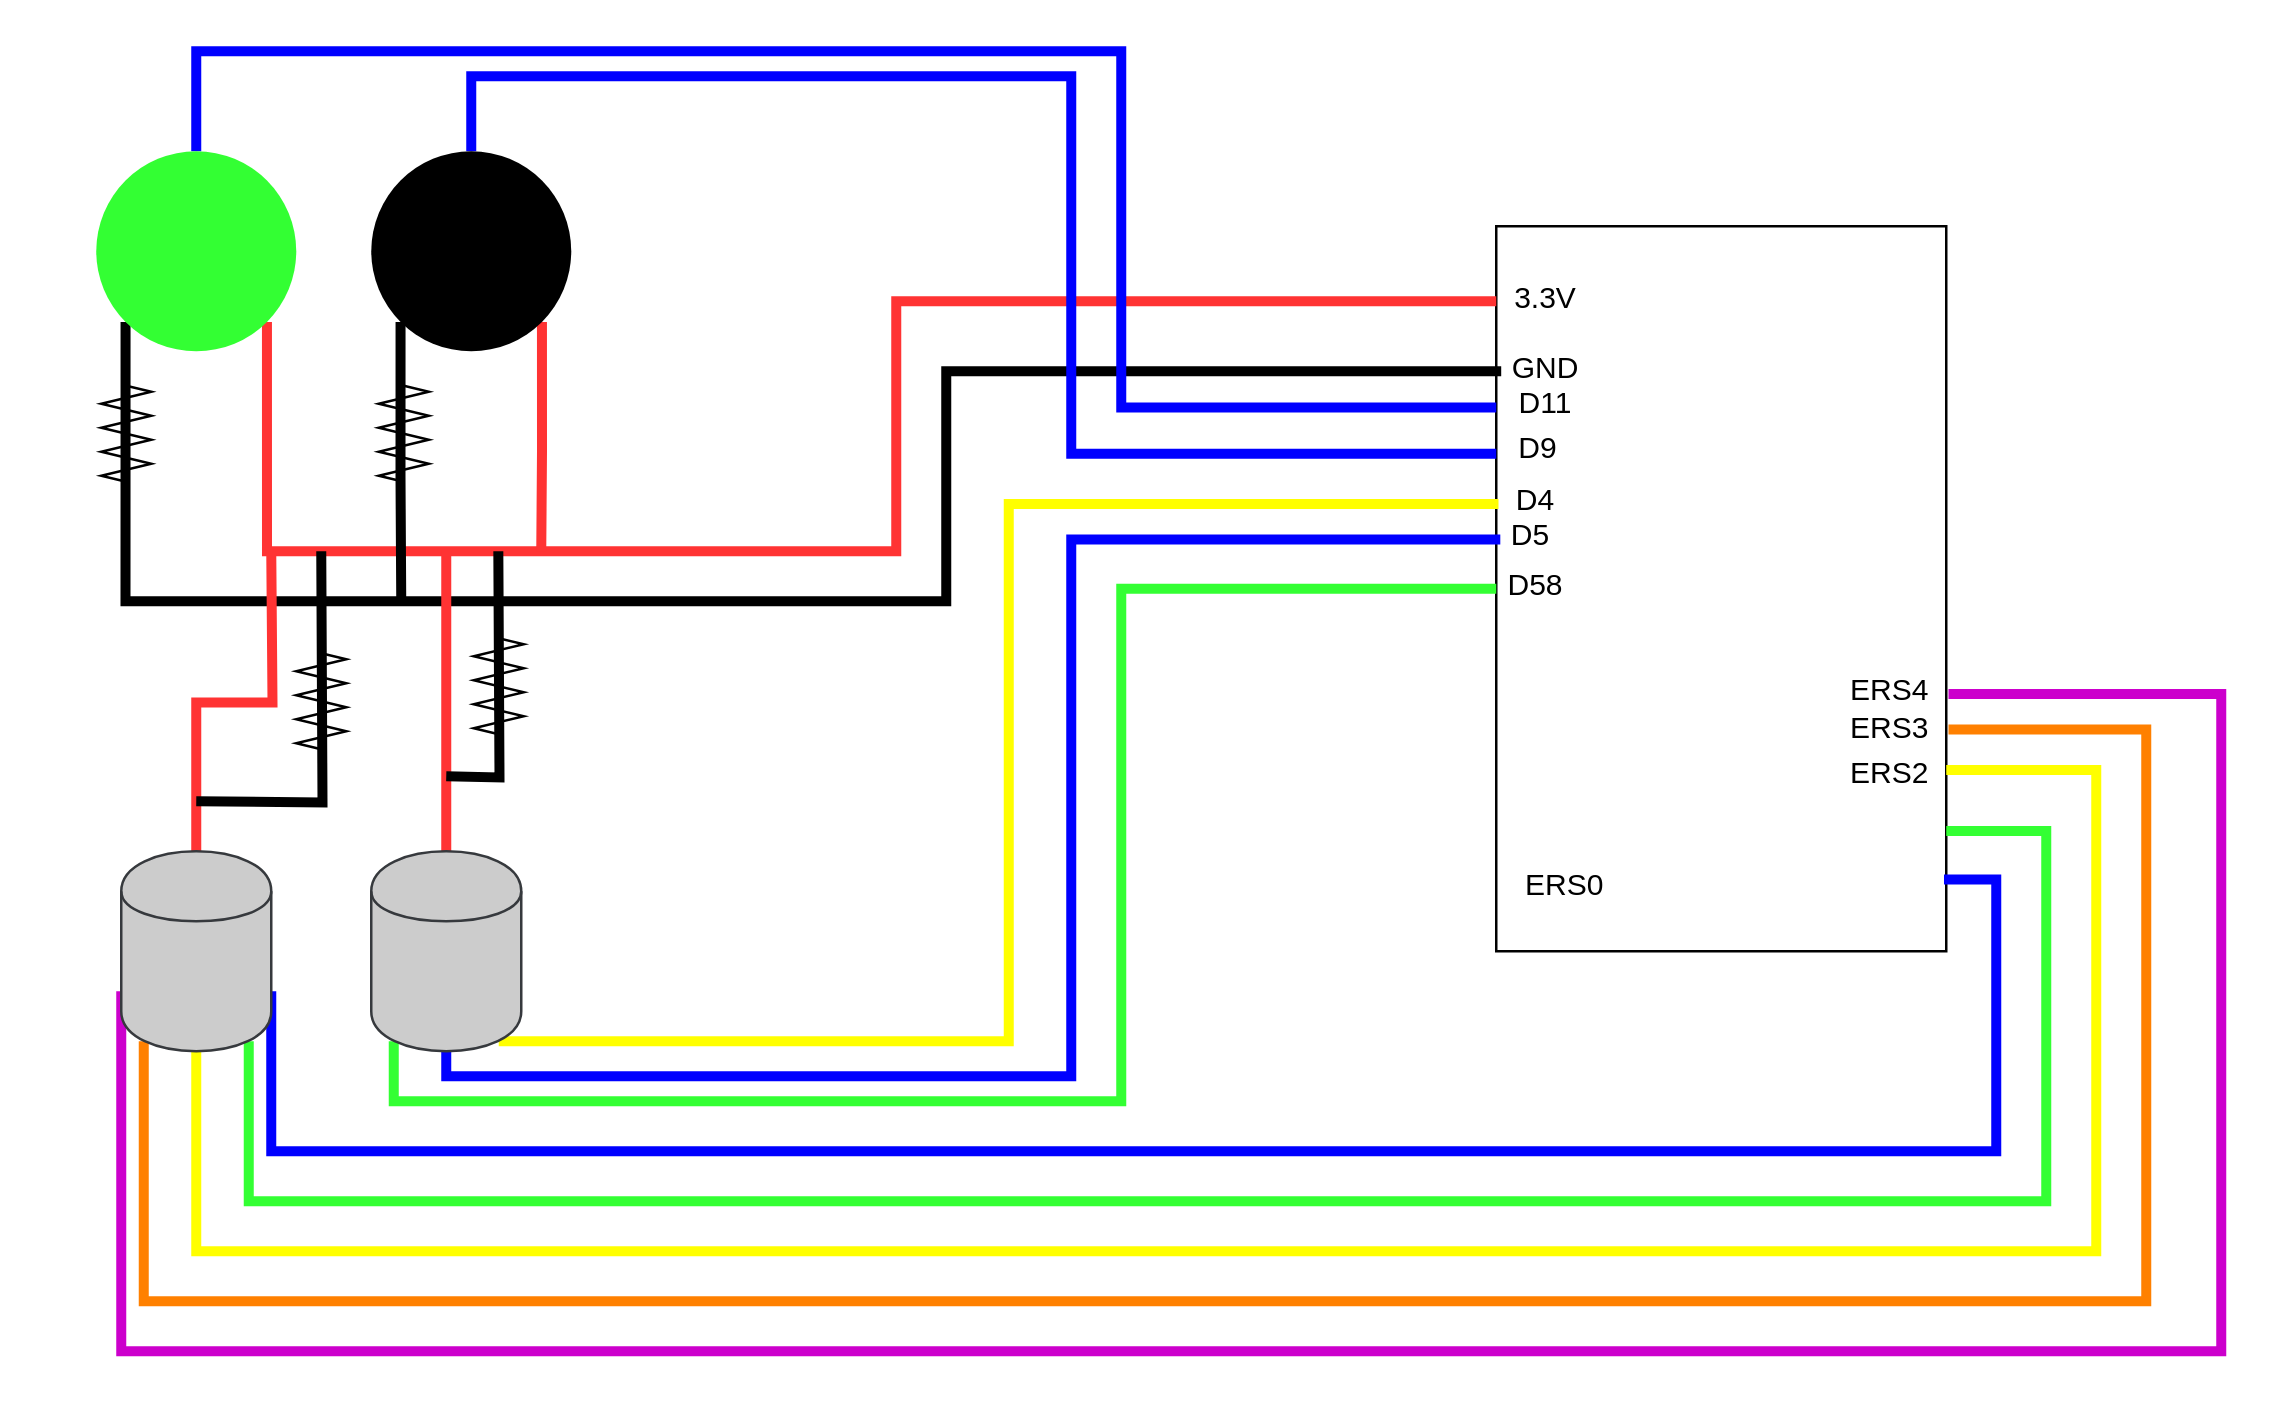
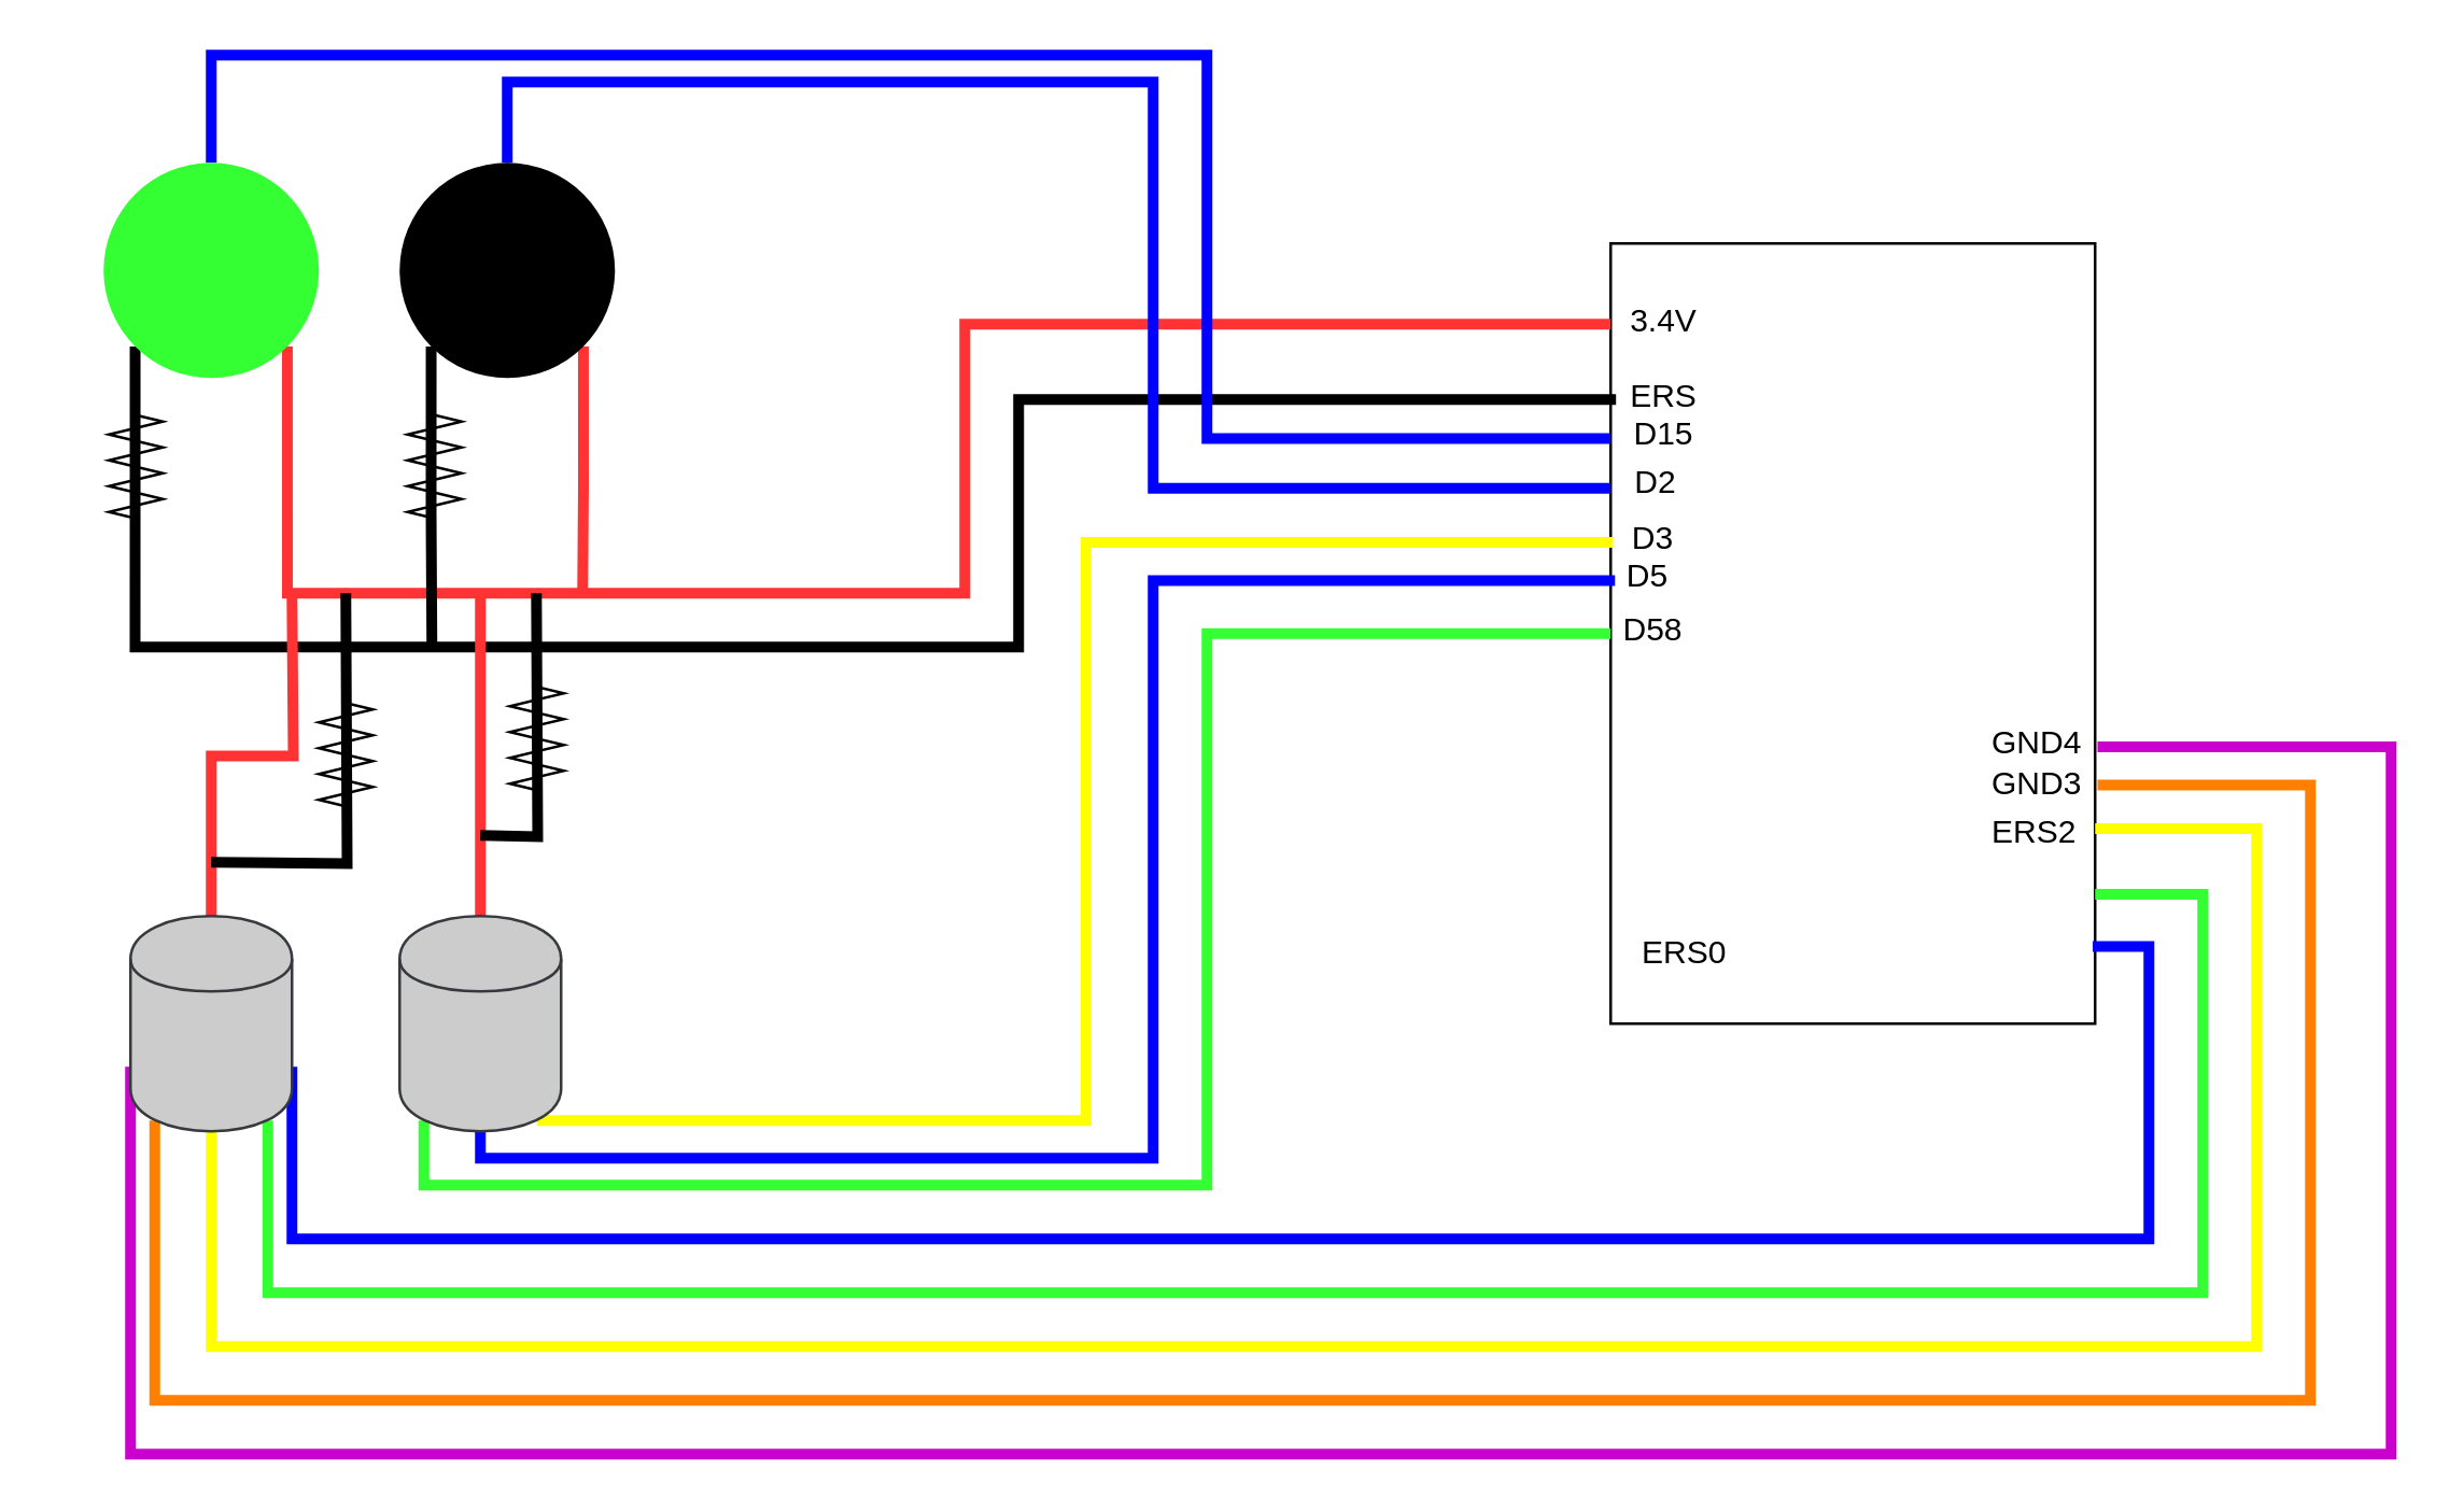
- <mxCell id="30" value="3.3V" style="text;html=1;strokeColor=none;fillColor=none;align=center;verticalAlign=middle;whiteSpace=wrap;rounded=0;" vertex="1" parent="1"><mxGeometry x="598" y="109" width="40" height="20" as="geometry" /></mxCell>
+ <mxCell id="30" value="3.4V" style="text;html=1;strokeColor=none;fillColor=none;align=center;verticalAlign=middle;whiteSpace=wrap;rounded=0;" vertex="1" parent="1"><mxGeometry x="598" y="109" width="40" height="20" as="geometry" /></mxCell>
- <mxCell id="31" value="GND" style="text;html=1;strokeColor=none;fillColor=none;align=center;verticalAlign=middle;whiteSpace=wrap;rounded=0;" vertex="1" parent="1"><mxGeometry x="598" y="137" width="40" height="20" as="geometry" /></mxCell>
+ <mxCell id="31" value="ERS" style="text;html=1;strokeColor=none;fillColor=none;align=center;verticalAlign=middle;whiteSpace=wrap;rounded=0;" vertex="1" parent="1"><mxGeometry x="598" y="137" width="40" height="20" as="geometry" /></mxCell>
- <mxCell id="32" value="D11" style="text;html=1;strokeColor=none;fillColor=none;align=center;verticalAlign=middle;whiteSpace=wrap;rounded=0;" vertex="1" parent="1"><mxGeometry x="598" y="151" width="40" height="20" as="geometry" /></mxCell>
+ <mxCell id="32" value="D15" style="text;html=1;strokeColor=none;fillColor=none;align=center;verticalAlign=middle;whiteSpace=wrap;rounded=0;" vertex="1" parent="1"><mxGeometry x="598" y="151" width="40" height="20" as="geometry" /></mxCell>
- <mxCell id="33" value="D9" style="text;html=1;strokeColor=none;fillColor=none;align=center;verticalAlign=middle;whiteSpace=wrap;rounded=0;" vertex="1" parent="1"><mxGeometry x="595" y="169" width="40" height="20" as="geometry" /></mxCell>
+ <mxCell id="33" value="D2" style="text;html=1;strokeColor=none;fillColor=none;align=center;verticalAlign=middle;whiteSpace=wrap;rounded=0;" vertex="1" parent="1"><mxGeometry x="595" y="169" width="40" height="20" as="geometry" /></mxCell>
- <mxCell id="34" value="D4" style="text;html=1;strokeColor=none;fillColor=none;align=center;verticalAlign=middle;whiteSpace=wrap;rounded=0;" vertex="1" parent="1"><mxGeometry x="594" y="190" width="40" height="20" as="geometry" /></mxCell>
+ <mxCell id="34" value="D3" style="text;html=1;strokeColor=none;fillColor=none;align=center;verticalAlign=middle;whiteSpace=wrap;rounded=0;" vertex="1" parent="1"><mxGeometry x="594" y="190" width="40" height="20" as="geometry" /></mxCell>
- <mxCell id="40" value="ERS4" style="text;whiteSpace=wrap;html=1;" vertex="1" parent="1"><mxGeometry x="738" y="262" width="40" height="20" as="geometry" /></mxCell>
+ <mxCell id="40" value="GND4" style="text;whiteSpace=wrap;html=1;" vertex="1" parent="1"><mxGeometry x="738" y="262" width="40" height="20" as="geometry" /></mxCell>
- <mxCell id="39" value="ERS3" style="text;whiteSpace=wrap;html=1;" vertex="1" parent="1"><mxGeometry x="738" y="277" width="40" height="20" as="geometry" /></mxCell>
+ <mxCell id="39" value="GND3" style="text;whiteSpace=wrap;html=1;" vertex="1" parent="1"><mxGeometry x="738" y="277" width="40" height="20" as="geometry" /></mxCell>
